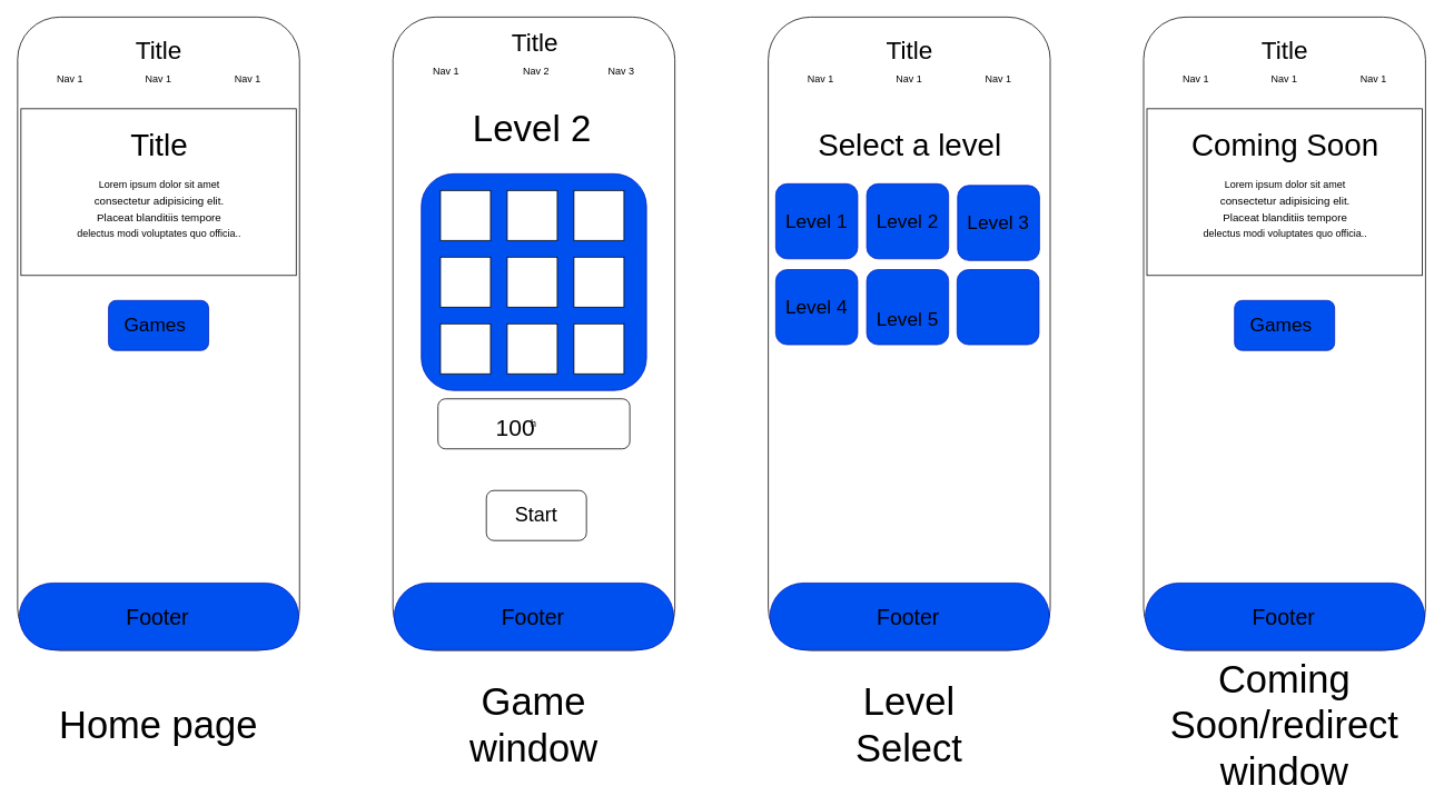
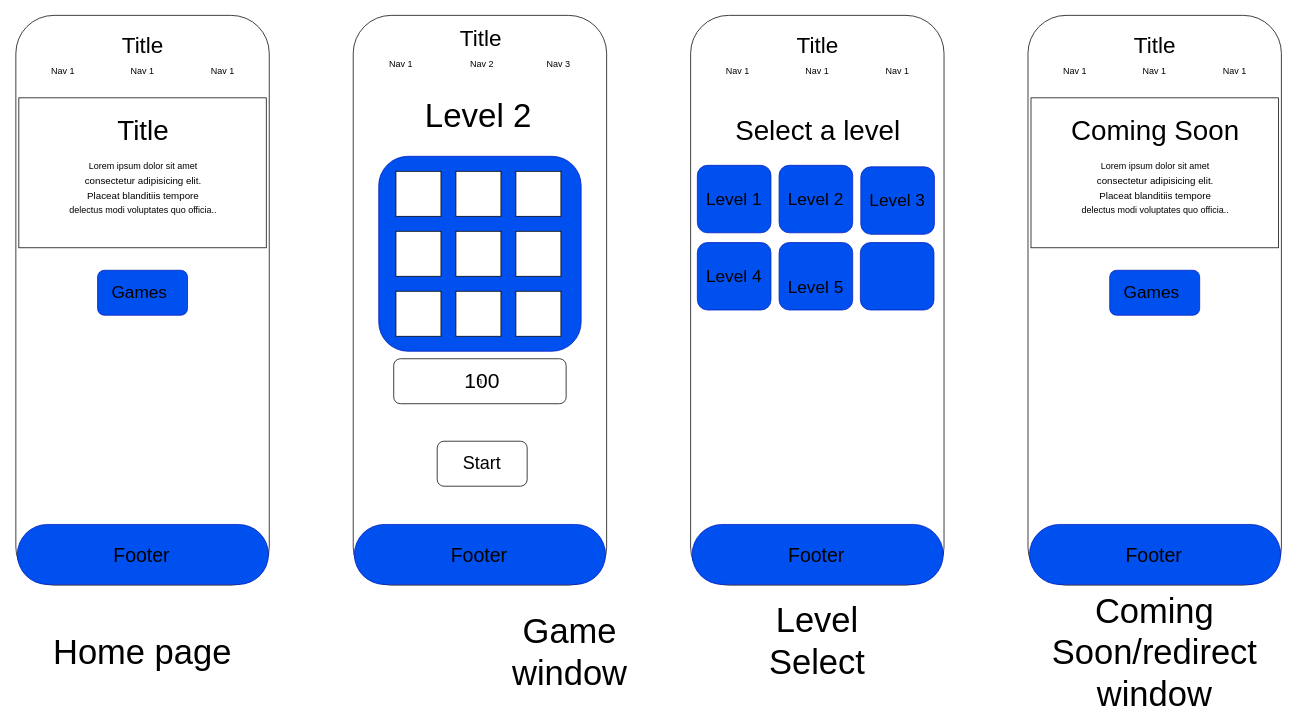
- <mxCell id="26" value="&lt;font style=&quot;font-size: 28px;&quot;&gt;100&lt;/font&gt;" style="text;html=1;whiteSpace=wrap;align=center;verticalAlign=middle;rounded=0;fontColor=light-dark(#000000,#050505);container=0;" vertex="1" parent="16"><mxGeometry x="117" y="478" width="60" height="30" as="geometry" /></mxCell>
+ <mxCell id="26" value="&lt;font style=&quot;font-size: 28px;&quot;&gt;100&lt;/font&gt;" style="text;html=1;whiteSpace=wrap;align=center;verticalAlign=middle;rounded=0;fontColor=light-dark(#000000,#050505);container=0;" vertex="1" parent="16"><mxGeometry x="142" y="473" width="60" height="30" as="geometry" /></mxCell>
- <mxCell id="68" value="&lt;span style=&quot;font-size: 46px;&quot;&gt;Game window&lt;/span&gt;" style="text;html=1;whiteSpace=wrap;strokeColor=none;fillColor=none;align=center;verticalAlign=middle;rounded=0;" vertex="1" parent="1"><mxGeometry x="519" y="830" width="240" height="80" as="geometry" /></mxCell>
+ <mxCell id="68" value="&lt;span style=&quot;font-size: 46px;&quot;&gt;Game window&lt;/span&gt;" style="text;html=1;whiteSpace=wrap;strokeColor=none;fillColor=none;align=center;verticalAlign=middle;rounded=0;" vertex="1" parent="1"><mxGeometry x="639" y="830" width="240" height="80" as="geometry" /></mxCell>
- <mxCell id="69" value="&lt;span style=&quot;font-size: 46px;&quot;&gt;Level Select&lt;/span&gt;" style="text;html=1;whiteSpace=wrap;strokeColor=none;fillColor=none;align=center;verticalAlign=middle;rounded=0;" vertex="1" parent="1"><mxGeometry x="969" y="830" width="240" height="80" as="geometry" /></mxCell>
+ <mxCell id="69" value="&lt;span style=&quot;font-size: 46px;&quot;&gt;Level Select&lt;/span&gt;" style="text;html=1;whiteSpace=wrap;strokeColor=none;fillColor=none;align=center;verticalAlign=middle;rounded=0;" vertex="1" parent="1"><mxGeometry x="969" y="815" width="240" height="80" as="geometry" /></mxCell>
